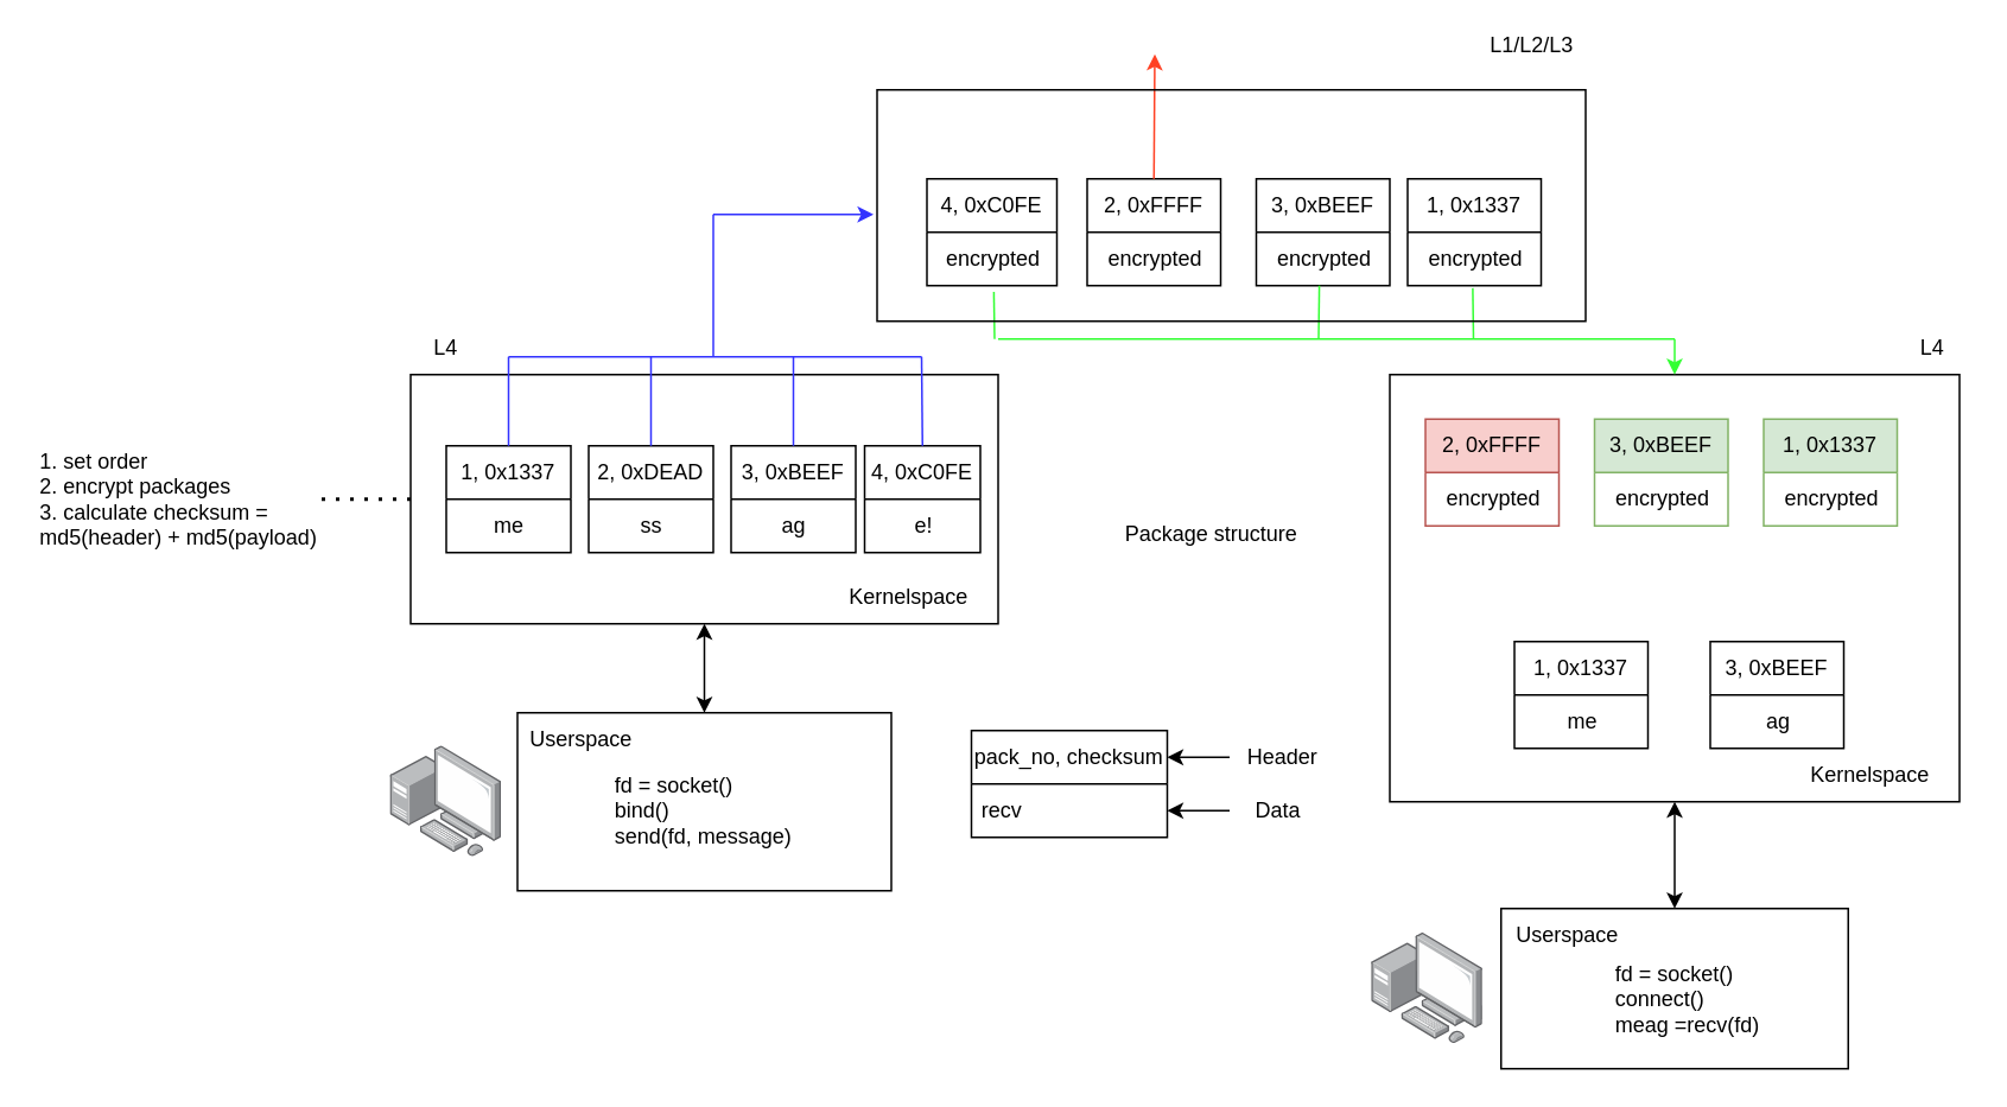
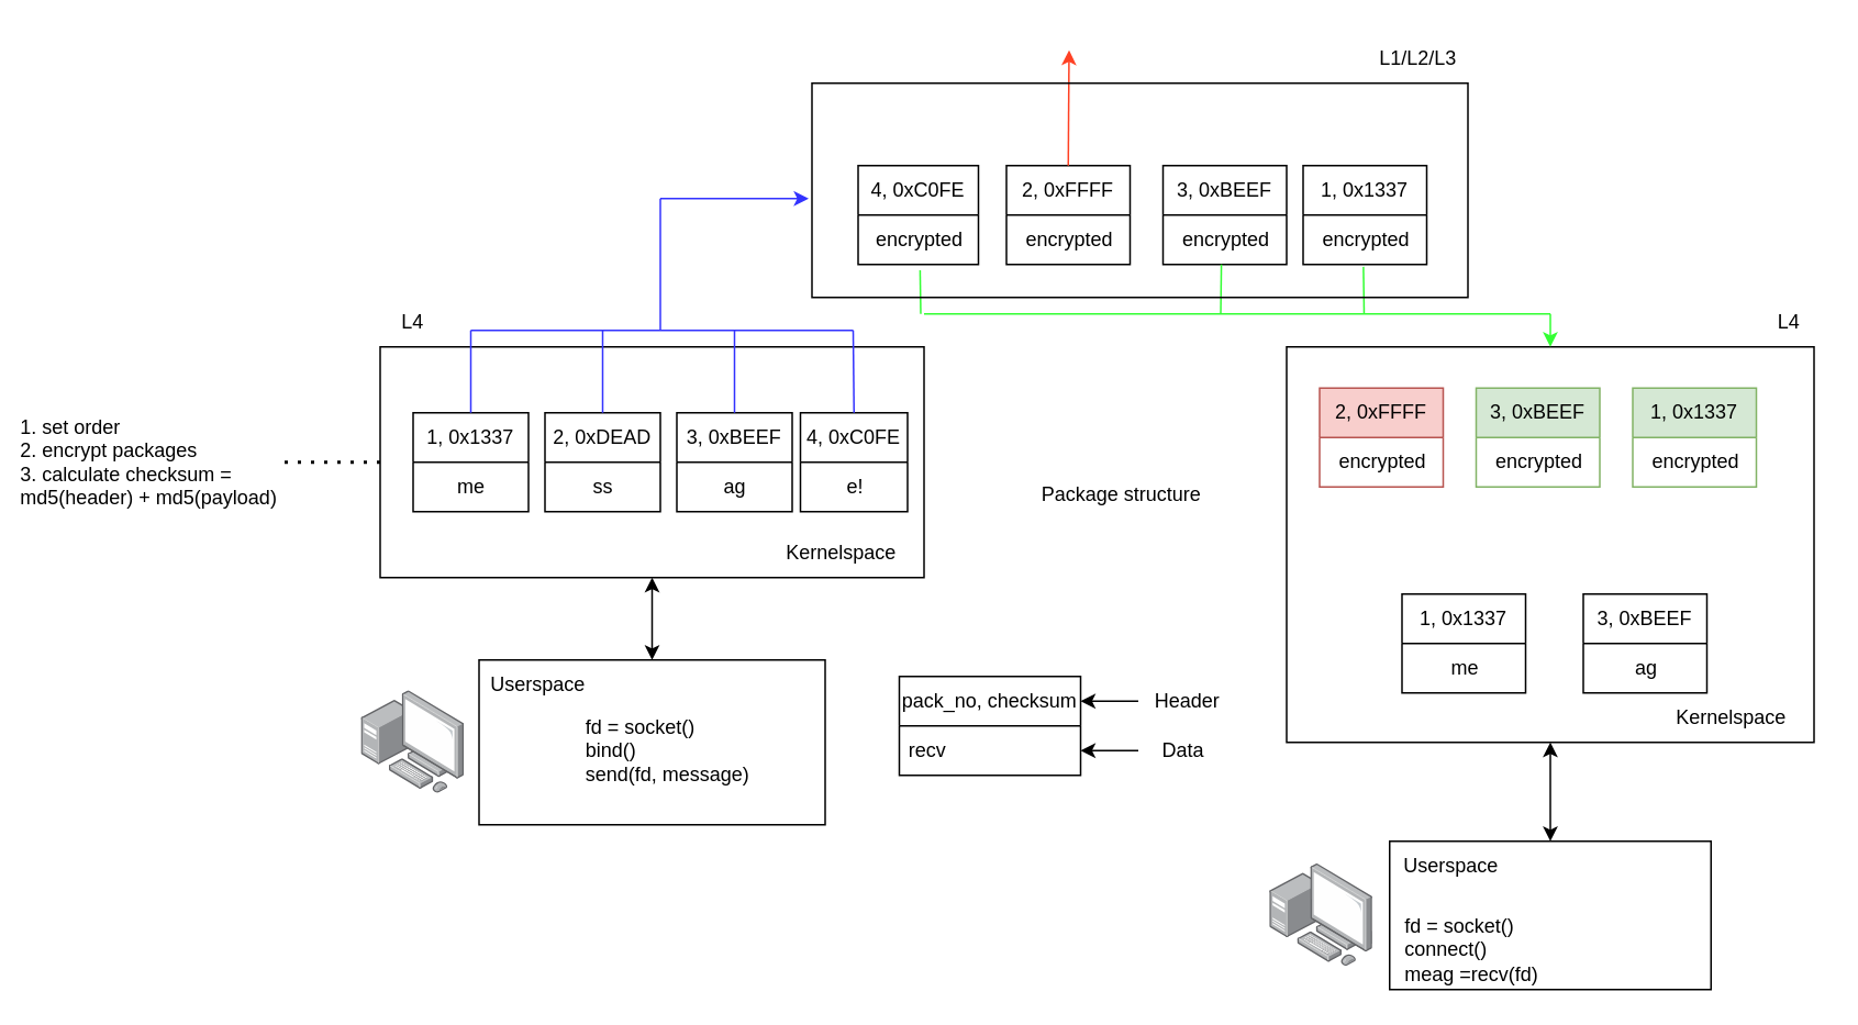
- <mxCell id="56" value="L1/L2/L3" style="text;html=1;strokeColor=none;fillColor=none;align=center;verticalAlign=middle;whiteSpace=wrap;rounded=0;" vertex="1" parent="1"><mxGeometry x="830" y="10" width="60" height="30" as="geometry" /></mxCell>
+ <mxCell id="56" value="L1/L2/L3" style="text;html=1;strokeColor=none;fillColor=none;align=center;verticalAlign=middle;whiteSpace=wrap;rounded=0;" vertex="1" parent="1"><mxGeometry x="830" y="20" width="60" height="30" as="geometry" /></mxCell>
- <mxCell id="66" value="&lt;div align=&quot;left&quot;&gt;1. set order&lt;br&gt;2. encrypt packages&lt;/div&gt;&lt;div align=&quot;left&quot;&gt;3. calculate checksum = md5(header) + md5(payload)&lt;br&gt;&lt;/div&gt;" style="text;html=1;strokeColor=none;fillColor=none;align=left;verticalAlign=middle;whiteSpace=wrap;rounded=0;" vertex="1" parent="1"><mxGeometry x="20" y="250" width="160" height="60" as="geometry" /></mxCell>
+ <mxCell id="66" value="&lt;div align=&quot;left&quot;&gt;1. set order&lt;br&gt;2. encrypt packages&lt;/div&gt;&lt;div align=&quot;left&quot;&gt;3. calculate checksum = md5(header) + md5(payload)&lt;br&gt;&lt;/div&gt;" style="text;html=1;strokeColor=none;fillColor=none;align=left;verticalAlign=middle;whiteSpace=wrap;rounded=0;" vertex="1" parent="1"><mxGeometry x="10" y="250" width="160" height="60" as="geometry" /></mxCell>
- <mxCell id="5" value="&lt;div align=&quot;left&quot;&gt;fd = socket()&lt;br&gt;bind()&lt;br&gt;send(fd, message)&lt;/div&gt;" style="text;html=1;strokeColor=none;fillColor=none;align=left;verticalAlign=middle;whiteSpace=wrap;rounded=0;" vertex="1" parent="1"><mxGeometry x="342.5" y="440" width="107.5" height="30" as="geometry" /></mxCell>
+ <mxCell id="5" value="&lt;div align=&quot;left&quot;&gt;fd = socket()&lt;br&gt;bind()&lt;br&gt;send(fd, message)&lt;/div&gt;" style="text;html=1;strokeColor=none;fillColor=none;align=left;verticalAlign=middle;whiteSpace=wrap;rounded=0;" vertex="1" parent="1"><mxGeometry x="352.5" y="440" width="107.5" height="30" as="geometry" /></mxCell>
- <mxCell id="50" value="&lt;div align=&quot;left&quot;&gt;fd = socket()&lt;br&gt;connect()&lt;br&gt;meag =recv(fd)&lt;br&gt;&lt;/div&gt;" style="text;html=1;strokeColor=none;fillColor=none;align=left;verticalAlign=middle;whiteSpace=wrap;rounded=0;" vertex="1" parent="1"><mxGeometry x="905" y="546.2" width="90" height="30" as="geometry" /></mxCell>
+ <mxCell id="50" value="&lt;div align=&quot;left&quot;&gt;fd = socket()&lt;br&gt;connect()&lt;br&gt;meag =recv(fd)&lt;br&gt;&lt;/div&gt;" style="text;html=1;strokeColor=none;fillColor=none;align=left;verticalAlign=middle;whiteSpace=wrap;rounded=0;" vertex="1" parent="1"><mxGeometry x="850" y="561.2" width="90" height="30" as="geometry" /></mxCell>
